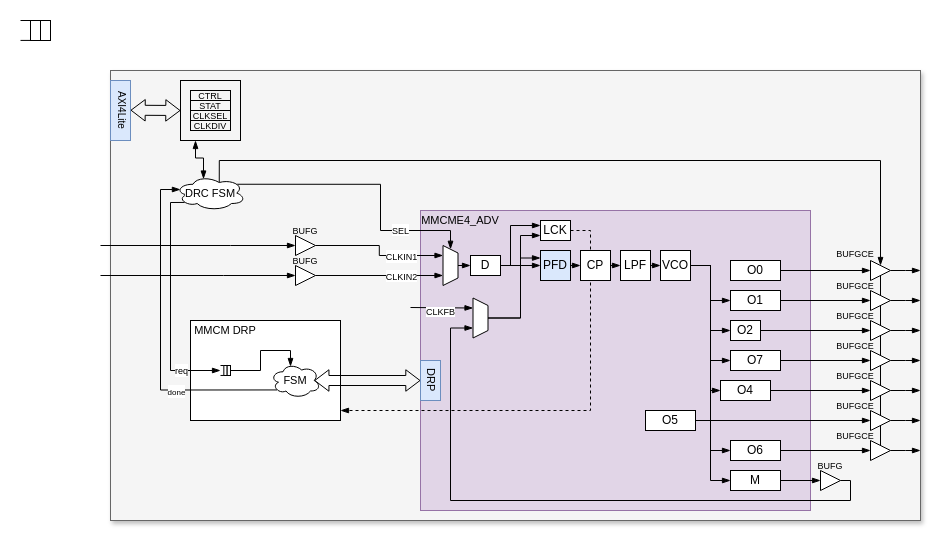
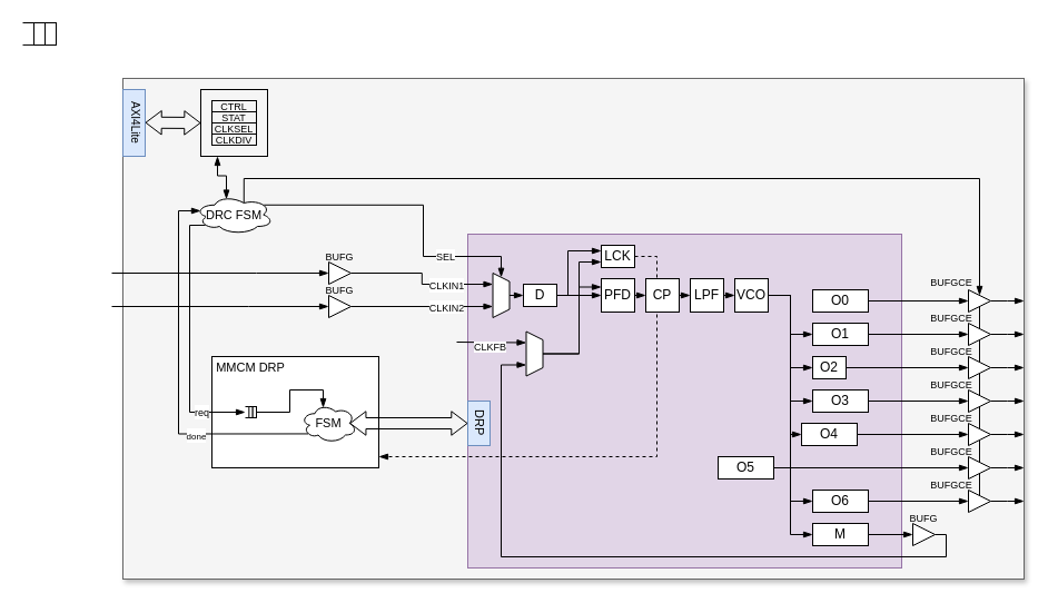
- <mxCell id="53" value="&lt;span&gt;MMCME4_ADV&lt;/span&gt;" style="text;html=1;align=center;verticalAlign=middle;whiteSpace=wrap;rounded=0;fontFamily=Helvetica;fontSize=11;fontColor=default;labelBackgroundColor=none;" parent="1" vertex="1"><mxGeometry x="420" y="210" width="80" height="20" as="geometry" /></mxCell>
- <mxCell id="21" value="PFD" style="rounded=0;whiteSpace=wrap;html=1;fillColor=#dae8fc;" parent="1" vertex="1"><mxGeometry x="540" y="250" width="30" height="30" as="geometry" /></mxCell>
+ <mxCell id="21" value="PFD" style="rounded=0;whiteSpace=wrap;html=1;" parent="1" vertex="1"><mxGeometry x="540" y="250" width="30" height="30" as="geometry" /></mxCell>
- <mxCell id="25" value="O7" style="rounded=0;whiteSpace=wrap;html=1;" parent="1" vertex="1"><mxGeometry x="730" y="350" width="50" height="20" as="geometry" /></mxCell>
+ <mxCell id="25" value="O3" style="rounded=0;whiteSpace=wrap;html=1;" parent="1" vertex="1"><mxGeometry x="730" y="350" width="50" height="20" as="geometry" /></mxCell>
